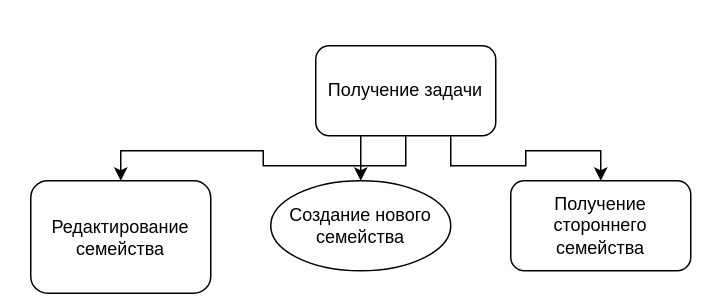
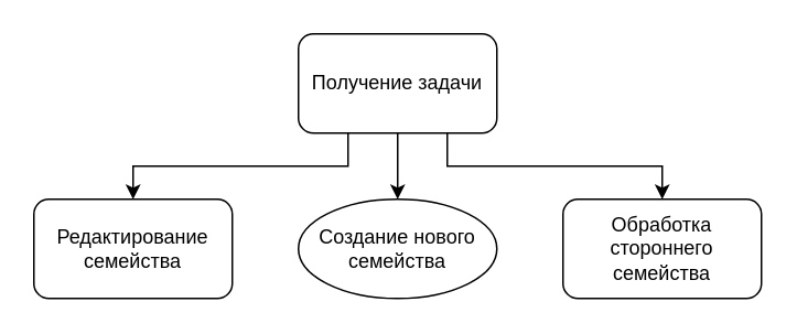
- <mxCell id="5" value="Получение задачи" style="rounded=1;whiteSpace=wrap;html=1;" vertex="1" parent="1"><mxGeometry x="210" y="30" width="120" height="60" as="geometry" /></mxCell>
+ <mxCell id="5" value="Получение задачи" style="rounded=1;whiteSpace=wrap;html=1;" vertex="1" parent="1"><mxGeometry x="180" y="20" width="120" height="60" as="geometry" /></mxCell>
- <mxCell id="8" value="Получение стороннего семейства" style="rounded=1;whiteSpace=wrap;html=1;" vertex="1" parent="1"><mxGeometry x="340" y="120" width="120" height="60" as="geometry" /></mxCell>
+ <mxCell id="8" value="Обработка стороннего семейства" style="rounded=1;whiteSpace=wrap;html=1;" vertex="1" parent="1"><mxGeometry x="340" y="120" width="120" height="60" as="geometry" /></mxCell>
- <mxCell id="6" value="Редактирование семейства" style="rounded=1;whiteSpace=wrap;html=1;" vertex="1" parent="1"><mxGeometry x="20" y="120" width="120" height="75" as="geometry" /></mxCell>
+ <mxCell id="6" value="Редактирование семейства" style="rounded=1;whiteSpace=wrap;html=1;" vertex="1" parent="1"><mxGeometry x="20" y="120" width="120" height="60" as="geometry" /></mxCell>
